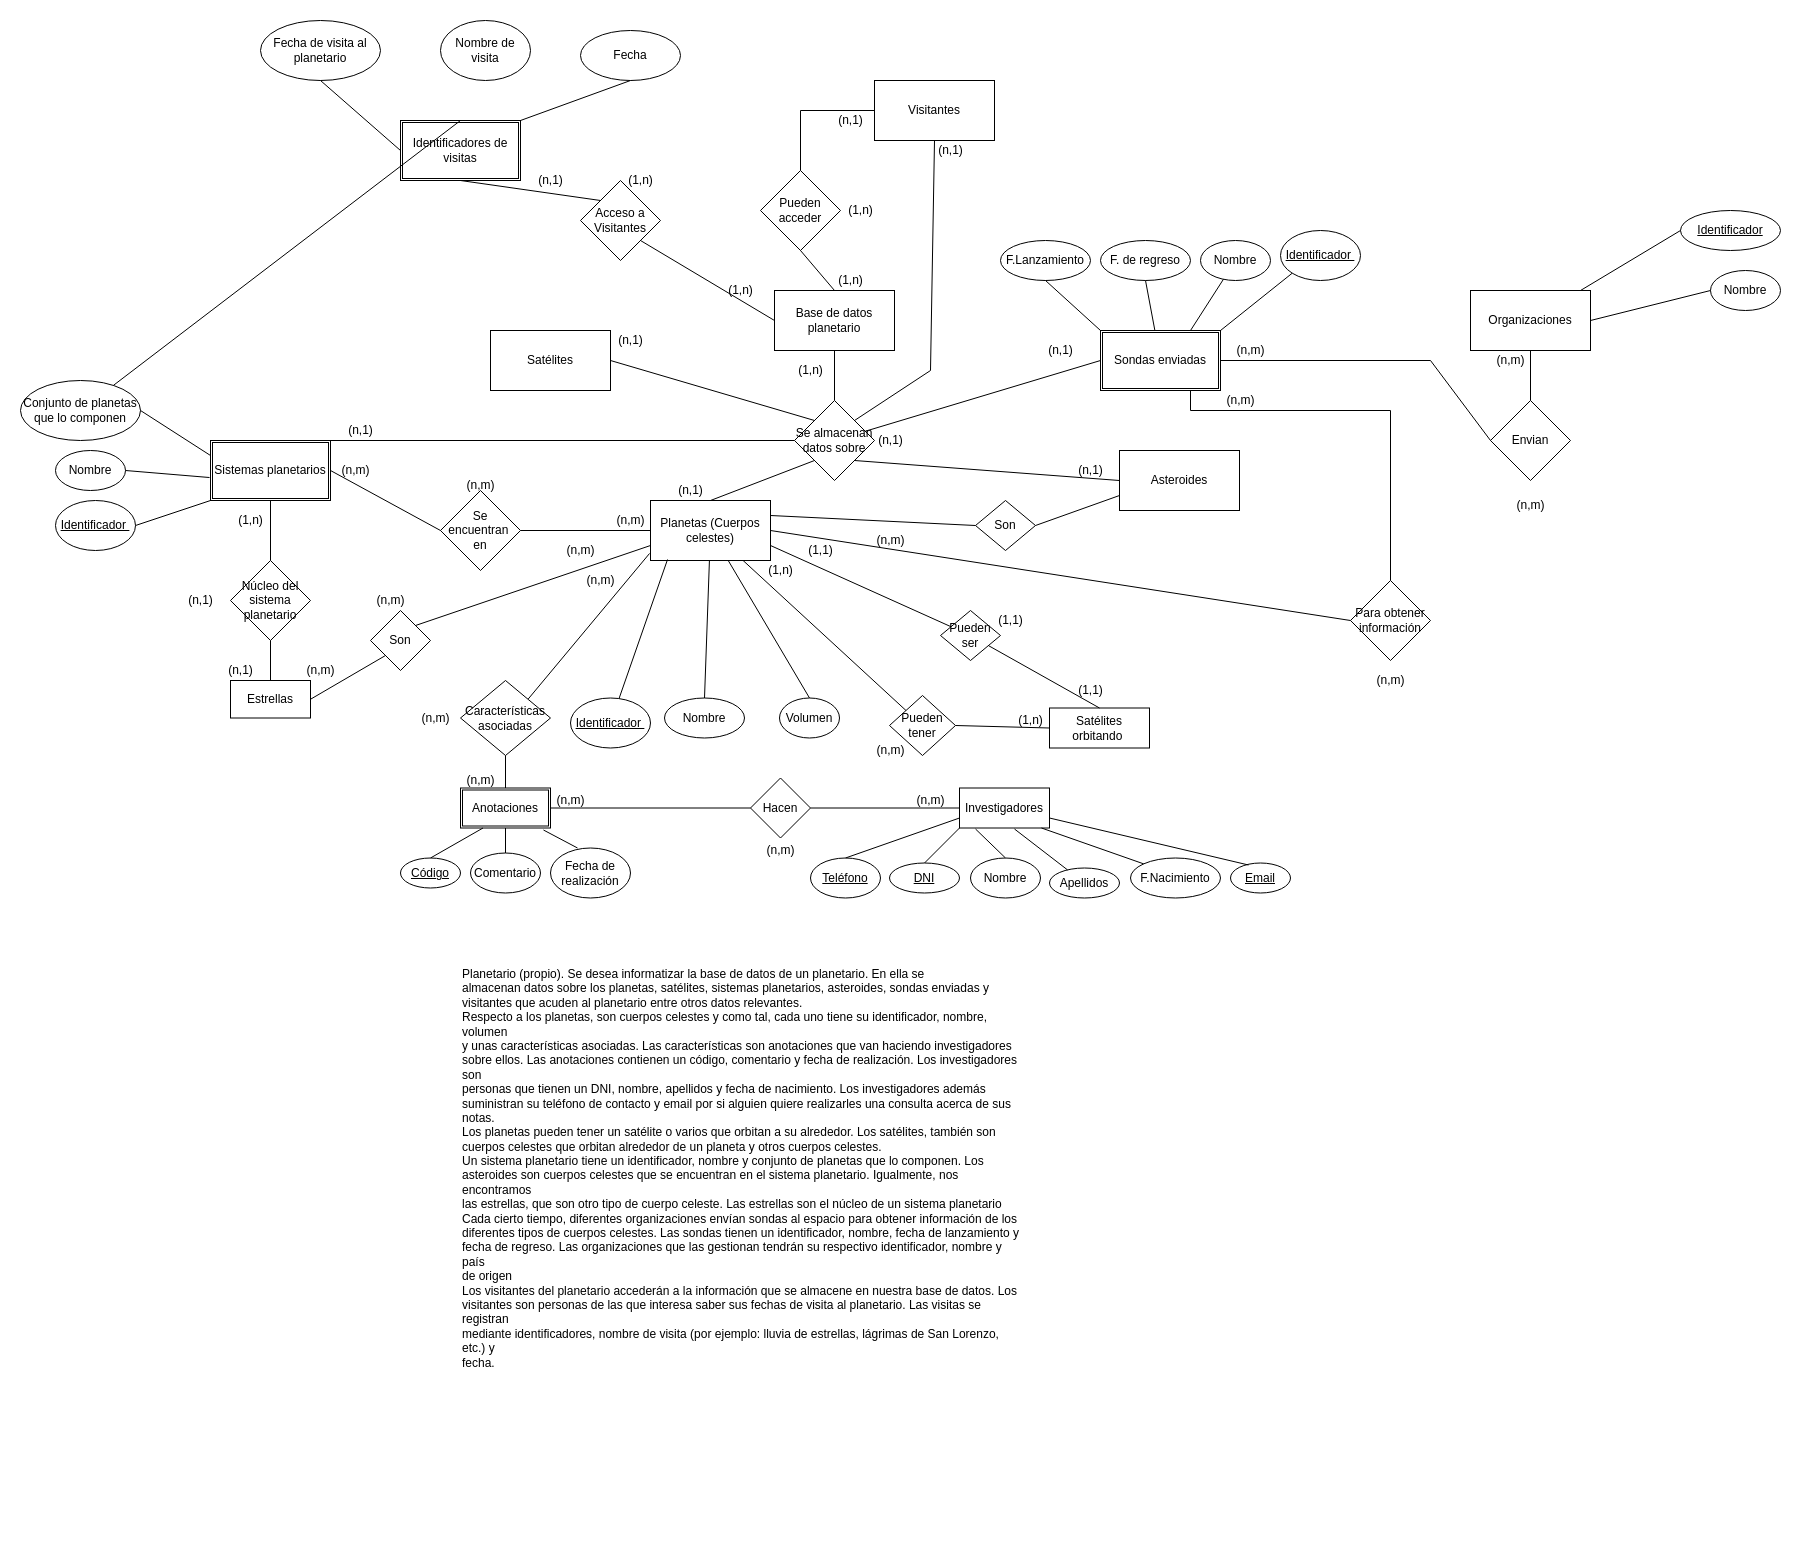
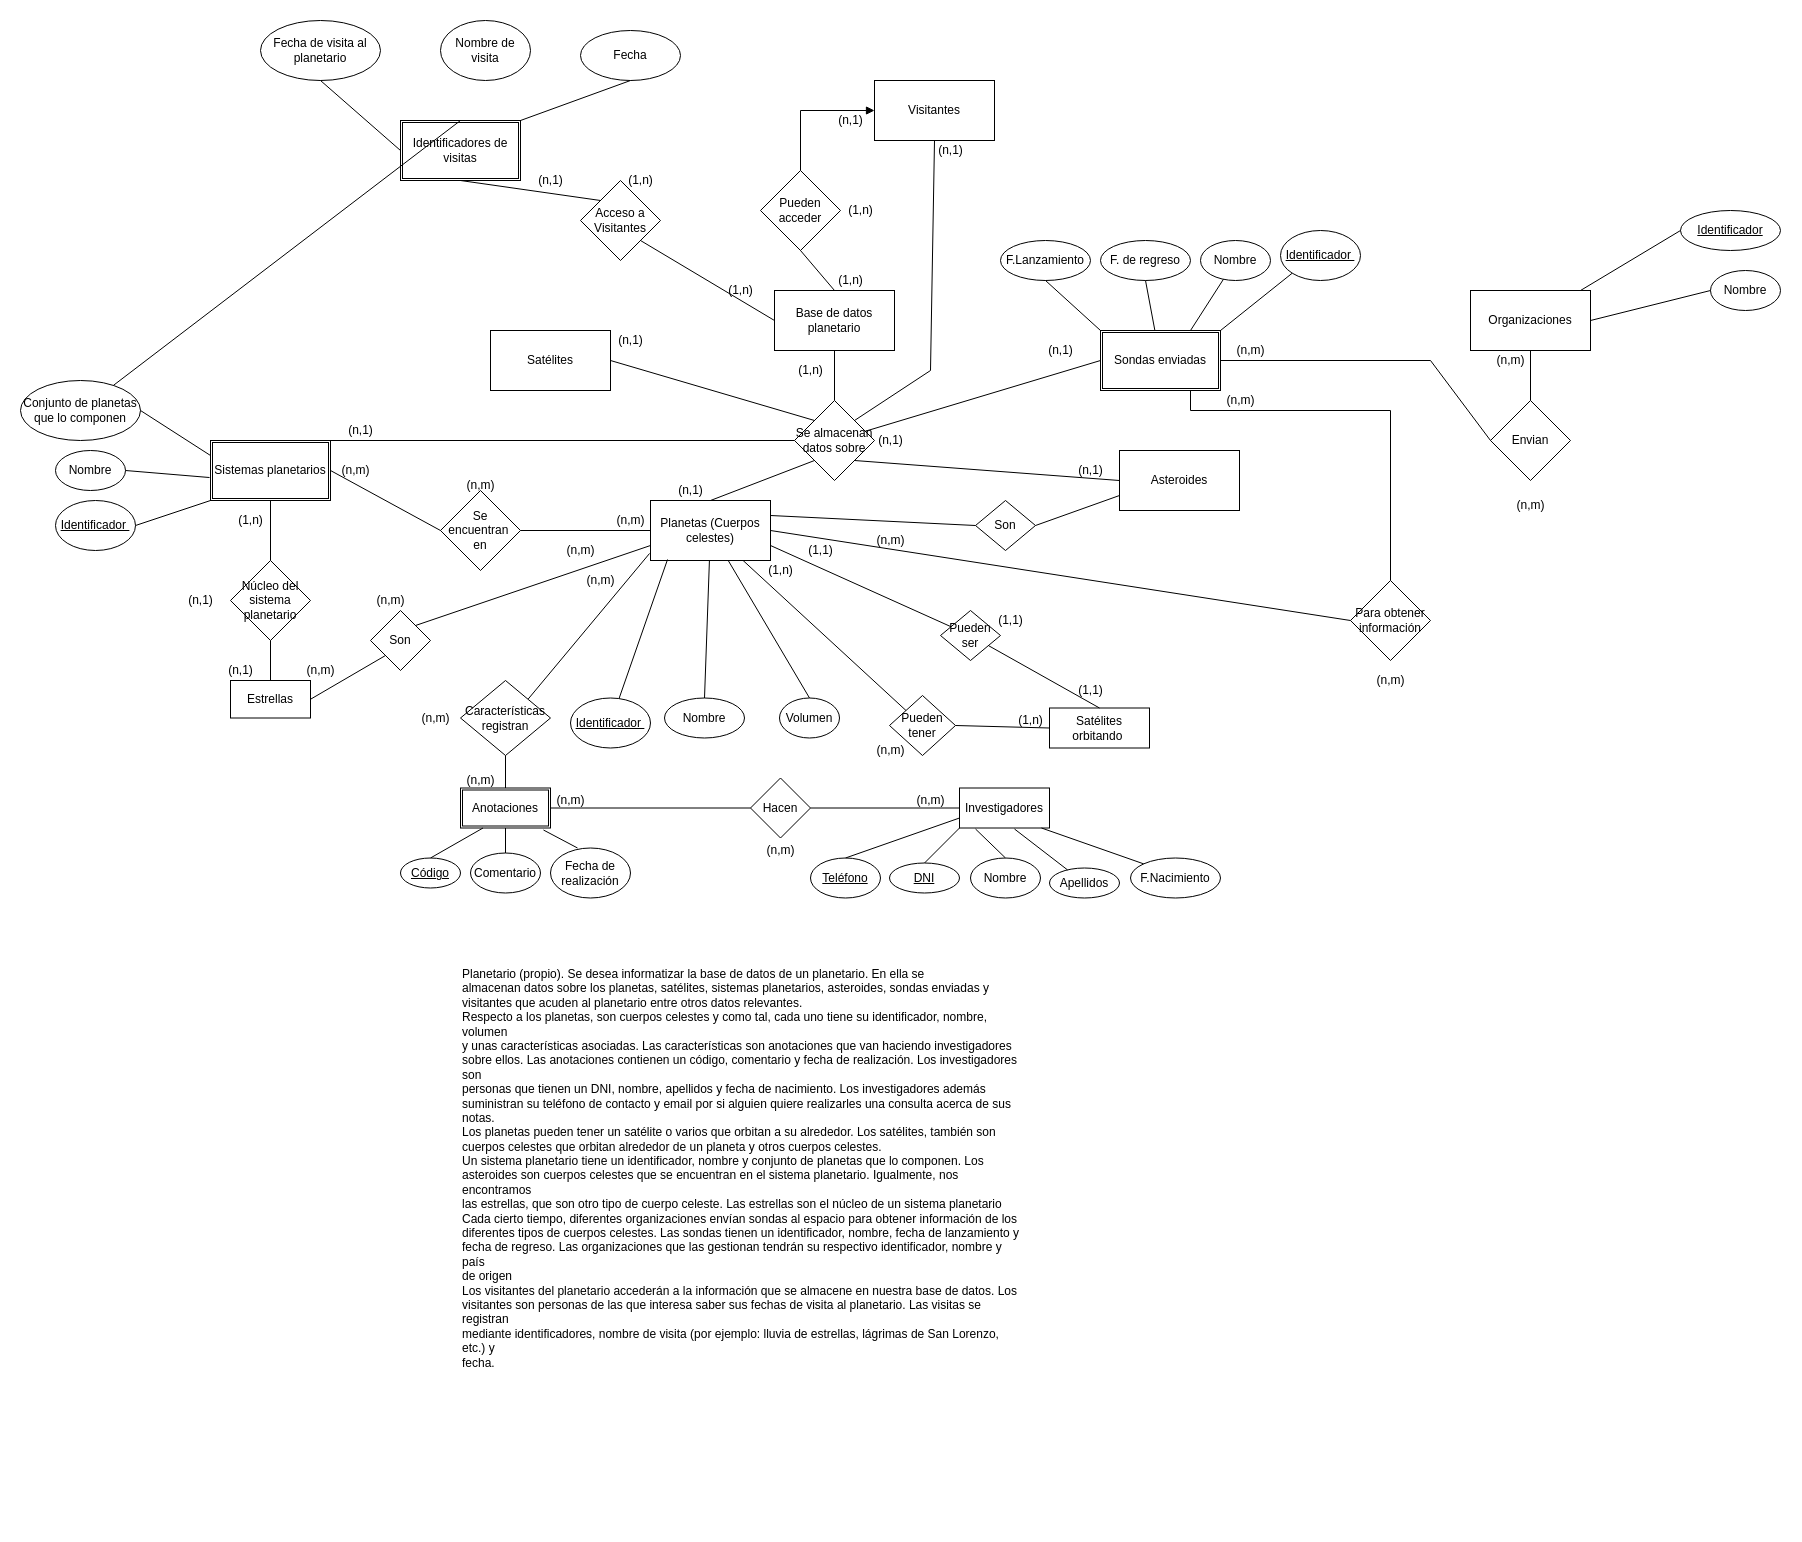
- <mxCell id="96" value="" style="endArrow=none;html=1;rounded=0;entryX=0;entryY=0.5;entryDx=0;entryDy=0;exitX=0.5;exitY=0;exitDx=0;exitDy=0;" edge="1" parent="1" source="95" target="10"><mxGeometry width="50" height="50" relative="1" as="geometry"><mxPoint x="900" y="380" as="sourcePoint" /><mxPoint x="950" y="330" as="targetPoint" /><Array as="points"><mxPoint x="800" y="110" /></Array></mxGeometry></mxCell>
+ <mxCell id="96" value="" style="endArrow=block;html=1;rounded=0;entryX=0;entryY=0.5;entryDx=0;entryDy=0;exitX=0.5;exitY=0;exitDx=0;exitDy=0;" edge="1" parent="1" source="95" target="10"><mxGeometry width="50" height="50" relative="1" as="geometry"><mxPoint x="900" y="380" as="sourcePoint" /><mxPoint x="950" y="330" as="targetPoint" /><Array as="points"><mxPoint x="800" y="110" /></Array></mxGeometry></mxCell>
- <mxCell id="25" value="Características asociadas" style="rhombus;whiteSpace=wrap;html=1;" vertex="1" parent="1"><mxGeometry x="460" y="680" width="90" height="75" as="geometry" /></mxCell>
+ <mxCell id="25" value="Características registran" style="rhombus;whiteSpace=wrap;html=1;" vertex="1" parent="1"><mxGeometry x="460" y="680" width="90" height="75" as="geometry" /></mxCell>
- <mxCell id="49" value="" style="endArrow=none;html=1;rounded=0;entryX=1;entryY=0.75;entryDx=0;entryDy=0;exitX=0.3;exitY=0.067;exitDx=0;exitDy=0;exitPerimeter=0;" edge="1" parent="1" source="47" target="34"><mxGeometry width="50" height="50" relative="1" as="geometry"><mxPoint x="830" y="987.5" as="sourcePoint" /><mxPoint x="880" y="937.5" as="targetPoint" /></mxGeometry></mxCell>
- <mxCell id="47" value="&lt;u&gt;Email&lt;/u&gt;" style="ellipse;whiteSpace=wrap;html=1;" vertex="1" parent="1"><mxGeometry x="1230" y="862.5" width="60" height="30" as="geometry" /></mxCell>
